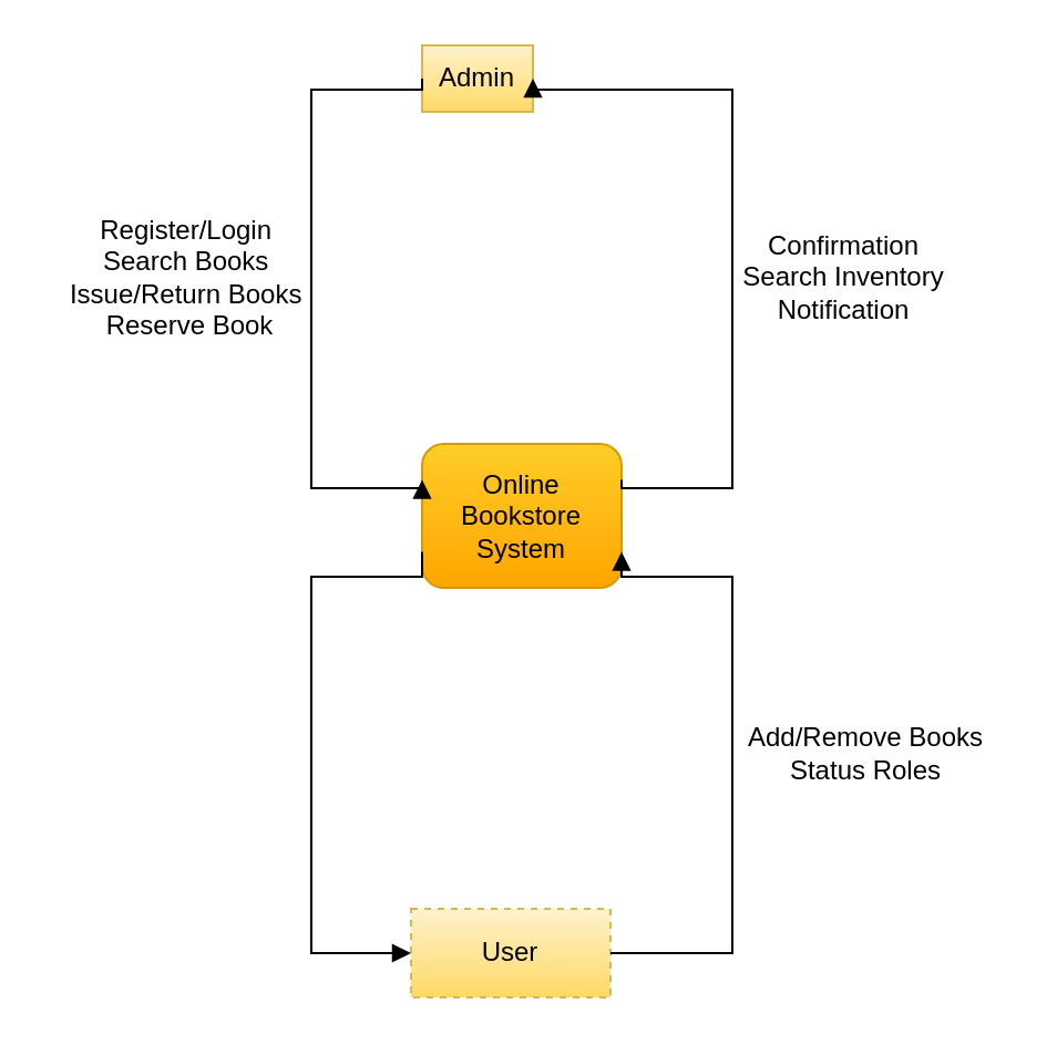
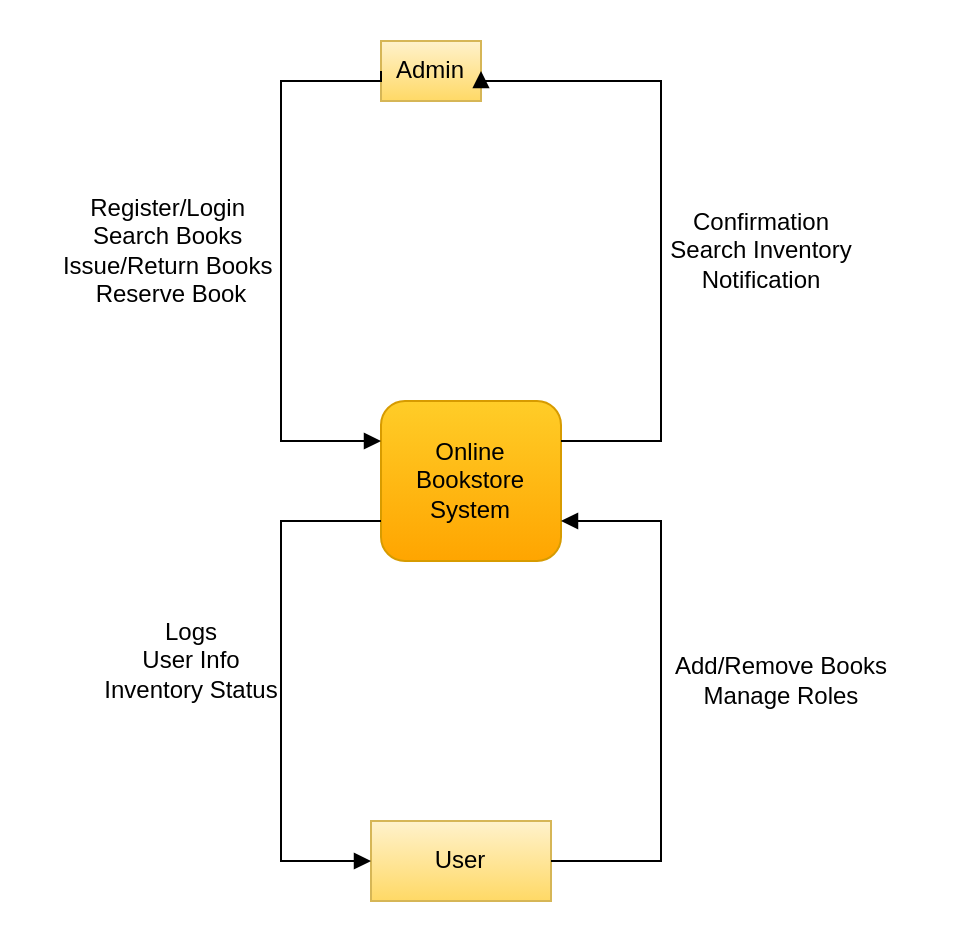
- <mxCell id="3" value="Online Bookstore System" style="rounded=1;whiteSpace=wrap;html=1;fillColor=#ffcd28;gradientColor=#ffa500;strokeColor=#d79b00;" parent="1" vertex="1"><mxGeometry x="190" y="200" width="90" height="65" as="geometry" /></mxCell>
+ <mxCell id="3" value="Online Bookstore System" style="rounded=1;whiteSpace=wrap;html=1;fillColor=#ffcd28;gradientColor=#ffa500;strokeColor=#d79b00;" parent="1" vertex="1"><mxGeometry x="190" y="200" width="90" height="80" as="geometry" /></mxCell>
+ <mxCell id="11" value="Logs&lt;div&gt;User Info&lt;/div&gt;&lt;div&gt;Inventory Status&lt;/div&gt;" style="text;html=1;align=center;verticalAlign=middle;resizable=0;points=[];autosize=1;strokeColor=none;fillColor=none;" parent="1" vertex="1"><mxGeometry x="40" y="300" width="110" height="60" as="geometry" /></mxCell>
- <mxCell id="12" value="Add/Remove Books&lt;div&gt;Status Roles&lt;/div&gt;" style="text;html=1;align=center;verticalAlign=middle;resizable=0;points=[];autosize=1;strokeColor=none;fillColor=none;" parent="1" vertex="1"><mxGeometry x="325" y="320" width="130" height="40" as="geometry" /></mxCell>
+ <mxCell id="12" value="Add/Remove Books&lt;div&gt;Manage Roles&lt;/div&gt;" style="text;html=1;align=center;verticalAlign=middle;resizable=0;points=[];autosize=1;strokeColor=none;fillColor=none;" parent="1" vertex="1"><mxGeometry x="325" y="320" width="130" height="40" as="geometry" /></mxCell>
- <mxCell id="2" value="User" style="rounded=0;whiteSpace=wrap;html=1;fillColor=#fff2cc;gradientColor=#ffd966;strokeColor=#d6b656;dashed=1;" parent="1" vertex="1"><mxGeometry x="185" y="410" width="90" height="40" as="geometry" /></mxCell>
+ <mxCell id="2" value="User" style="rounded=0;whiteSpace=wrap;html=1;fillColor=#fff2cc;gradientColor=#ffd966;strokeColor=#d6b656;" parent="1" vertex="1"><mxGeometry x="185" y="410" width="90" height="40" as="geometry" /></mxCell>
